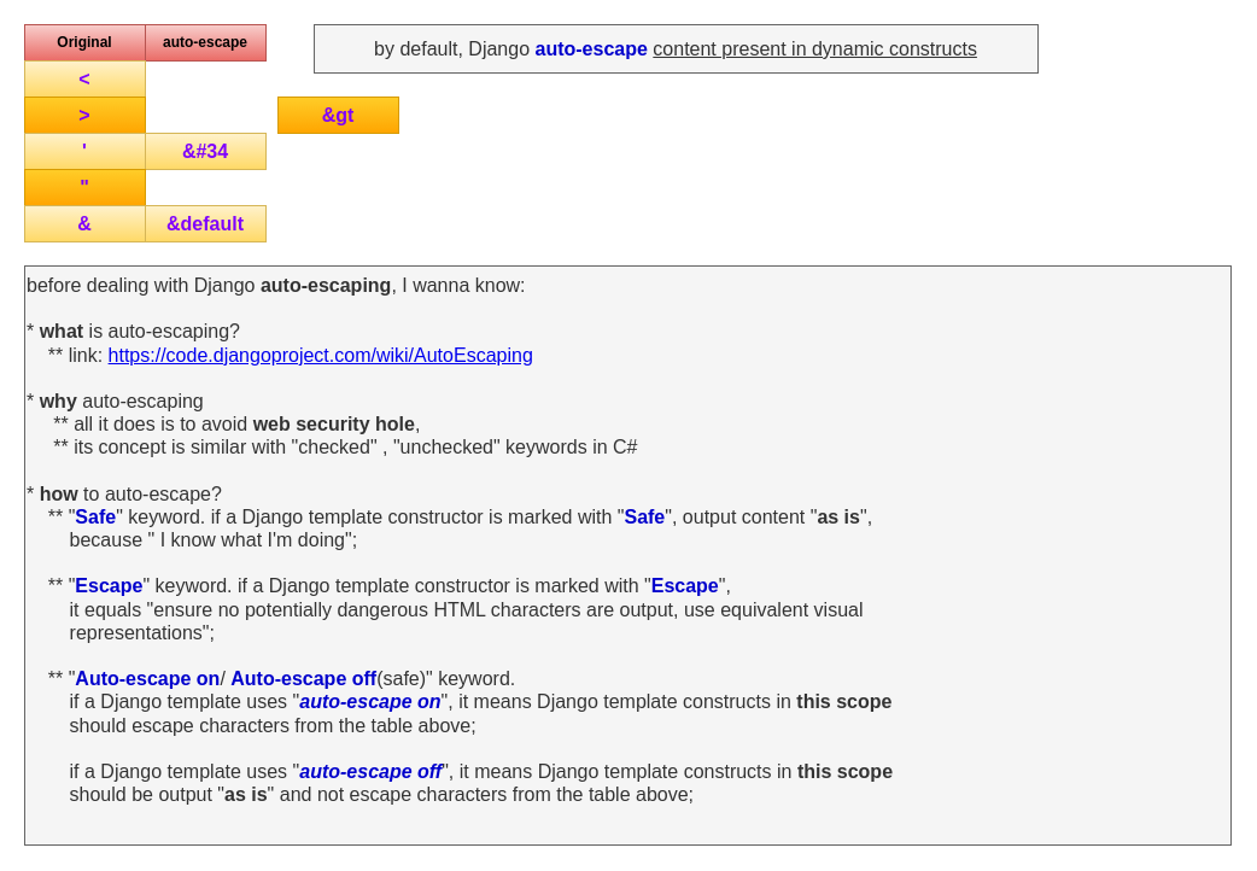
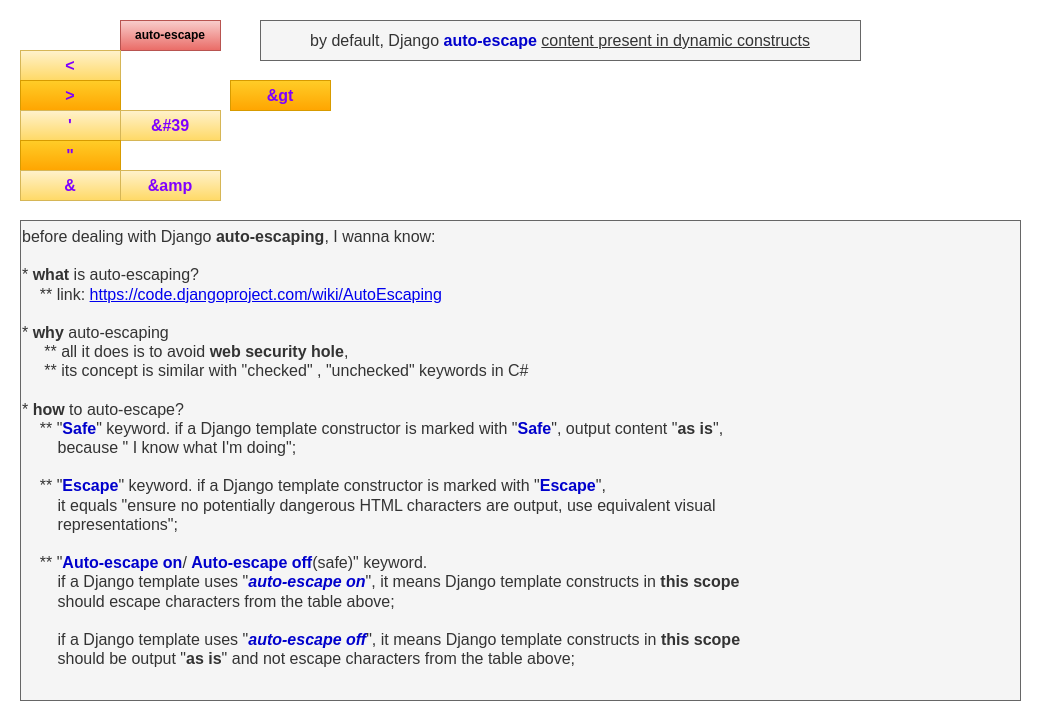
- <mxCell id="2" value="Original" style="text;html=1;strokeColor=#b85450;fillColor=#f8cecc;align=center;verticalAlign=middle;whiteSpace=wrap;rounded=0;fontStyle=1;gradientColor=#ea6b66;" parent="1" vertex="1"><mxGeometry x="20" y="20" width="100" height="30" as="geometry" /></mxCell>
- <mxCell id="8" value="&amp;amp;#34" style="text;html=1;strokeColor=#d6b656;fillColor=#fff2cc;align=center;verticalAlign=middle;whiteSpace=wrap;rounded=0;fontStyle=1;gradientColor=#ffd966;fontColor=#7F00FF;fontSize=16;" parent="1" vertex="1"><mxGeometry x="120" y="110" width="100" height="30" as="geometry" /></mxCell>
+ <mxCell id="8" value="&amp;amp;#39" style="text;html=1;strokeColor=#d6b656;fillColor=#fff2cc;align=center;verticalAlign=middle;whiteSpace=wrap;rounded=0;fontStyle=1;gradientColor=#ffd966;fontColor=#7F00FF;fontSize=16;" parent="1" vertex="1"><mxGeometry x="120" y="110" width="100" height="30" as="geometry" /></mxCell>
- <mxCell id="11" value="&amp;amp;default" style="text;html=1;strokeColor=#d6b656;fillColor=#fff2cc;align=center;verticalAlign=middle;whiteSpace=wrap;rounded=0;fontStyle=1;gradientColor=#ffd966;fontColor=#7F00FF;fontSize=16;" parent="1" vertex="1"><mxGeometry x="120" y="170" width="100" height="30" as="geometry" /></mxCell>
+ <mxCell id="11" value="&amp;amp;amp" style="text;html=1;strokeColor=#d6b656;fillColor=#fff2cc;align=center;verticalAlign=middle;whiteSpace=wrap;rounded=0;fontStyle=1;gradientColor=#ffd966;fontColor=#7F00FF;fontSize=16;" parent="1" vertex="1"><mxGeometry x="120" y="170" width="100" height="30" as="geometry" /></mxCell>
